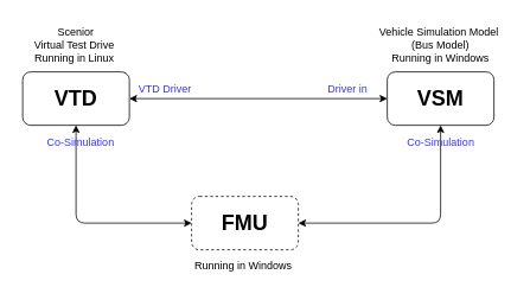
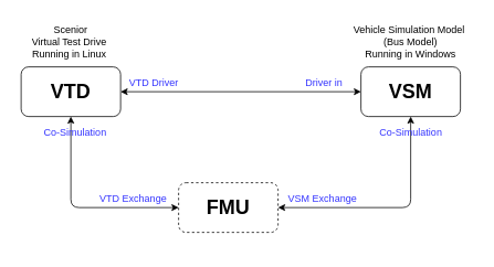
+ <mxCell id="13" value="&lt;font color=&quot;#3333ff&quot;&gt;VTD Exchange&lt;/font&gt;" style="text;html=1;align=center;verticalAlign=middle;resizable=0;points=[];autosize=1;" vertex="1" parent="1"><mxGeometry x="110" y="230" width="100" height="20" as="geometry" /></mxCell>
+ <mxCell id="14" value="&lt;font color=&quot;#3333ff&quot;&gt;VSM Exchange&amp;nbsp;&lt;/font&gt;" style="text;html=1;align=center;verticalAlign=middle;resizable=0;points=[];autosize=1;" vertex="1" parent="1"><mxGeometry x="340" y="230" width="100" height="20" as="geometry" /></mxCell>
- <mxCell id="7" value="&lt;br&gt;Running in Windows&amp;nbsp;" style="text;html=1;strokeColor=none;fillColor=none;align=center;verticalAlign=middle;whiteSpace=wrap;rounded=0;" parent="1" vertex="1"><mxGeometry x="210" y="280" width="130" height="20" as="geometry" /></mxCell>
